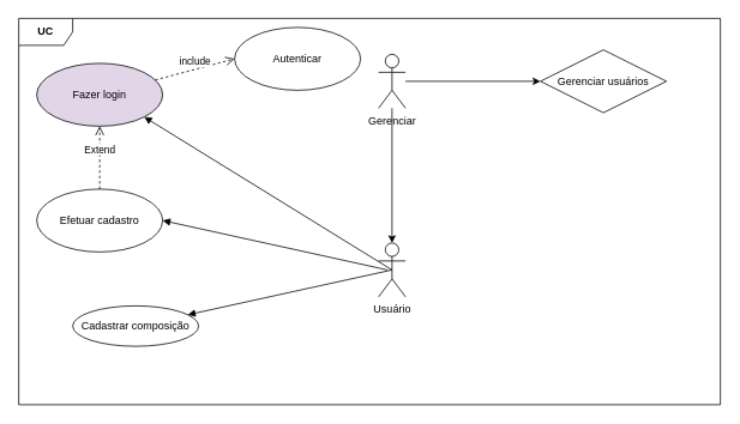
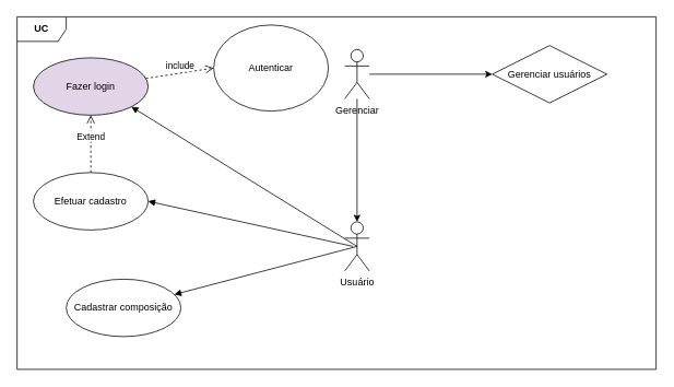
- <mxCell id="8" value="Autenticar" style="ellipse;whiteSpace=wrap;html=1;" parent="1" vertex="1"><mxGeometry x="260" y="30" width="140" height="70" as="geometry" /></mxCell>
+ <mxCell id="8" value="Autenticar" style="ellipse;whiteSpace=wrap;html=1;" parent="1" vertex="1"><mxGeometry x="260" y="30" width="140" height="105" as="geometry" /></mxCell>
- <mxCell id="11" value="Cadastrar composição" style="ellipse;whiteSpace=wrap;html=1;" parent="1" vertex="1"><mxGeometry x="80" y="340" width="140" height="45" as="geometry" /></mxCell>
+ <mxCell id="11" value="Cadastrar composição" style="ellipse;whiteSpace=wrap;html=1;" parent="1" vertex="1"><mxGeometry x="80" y="340" width="140" height="70" as="geometry" /></mxCell>
